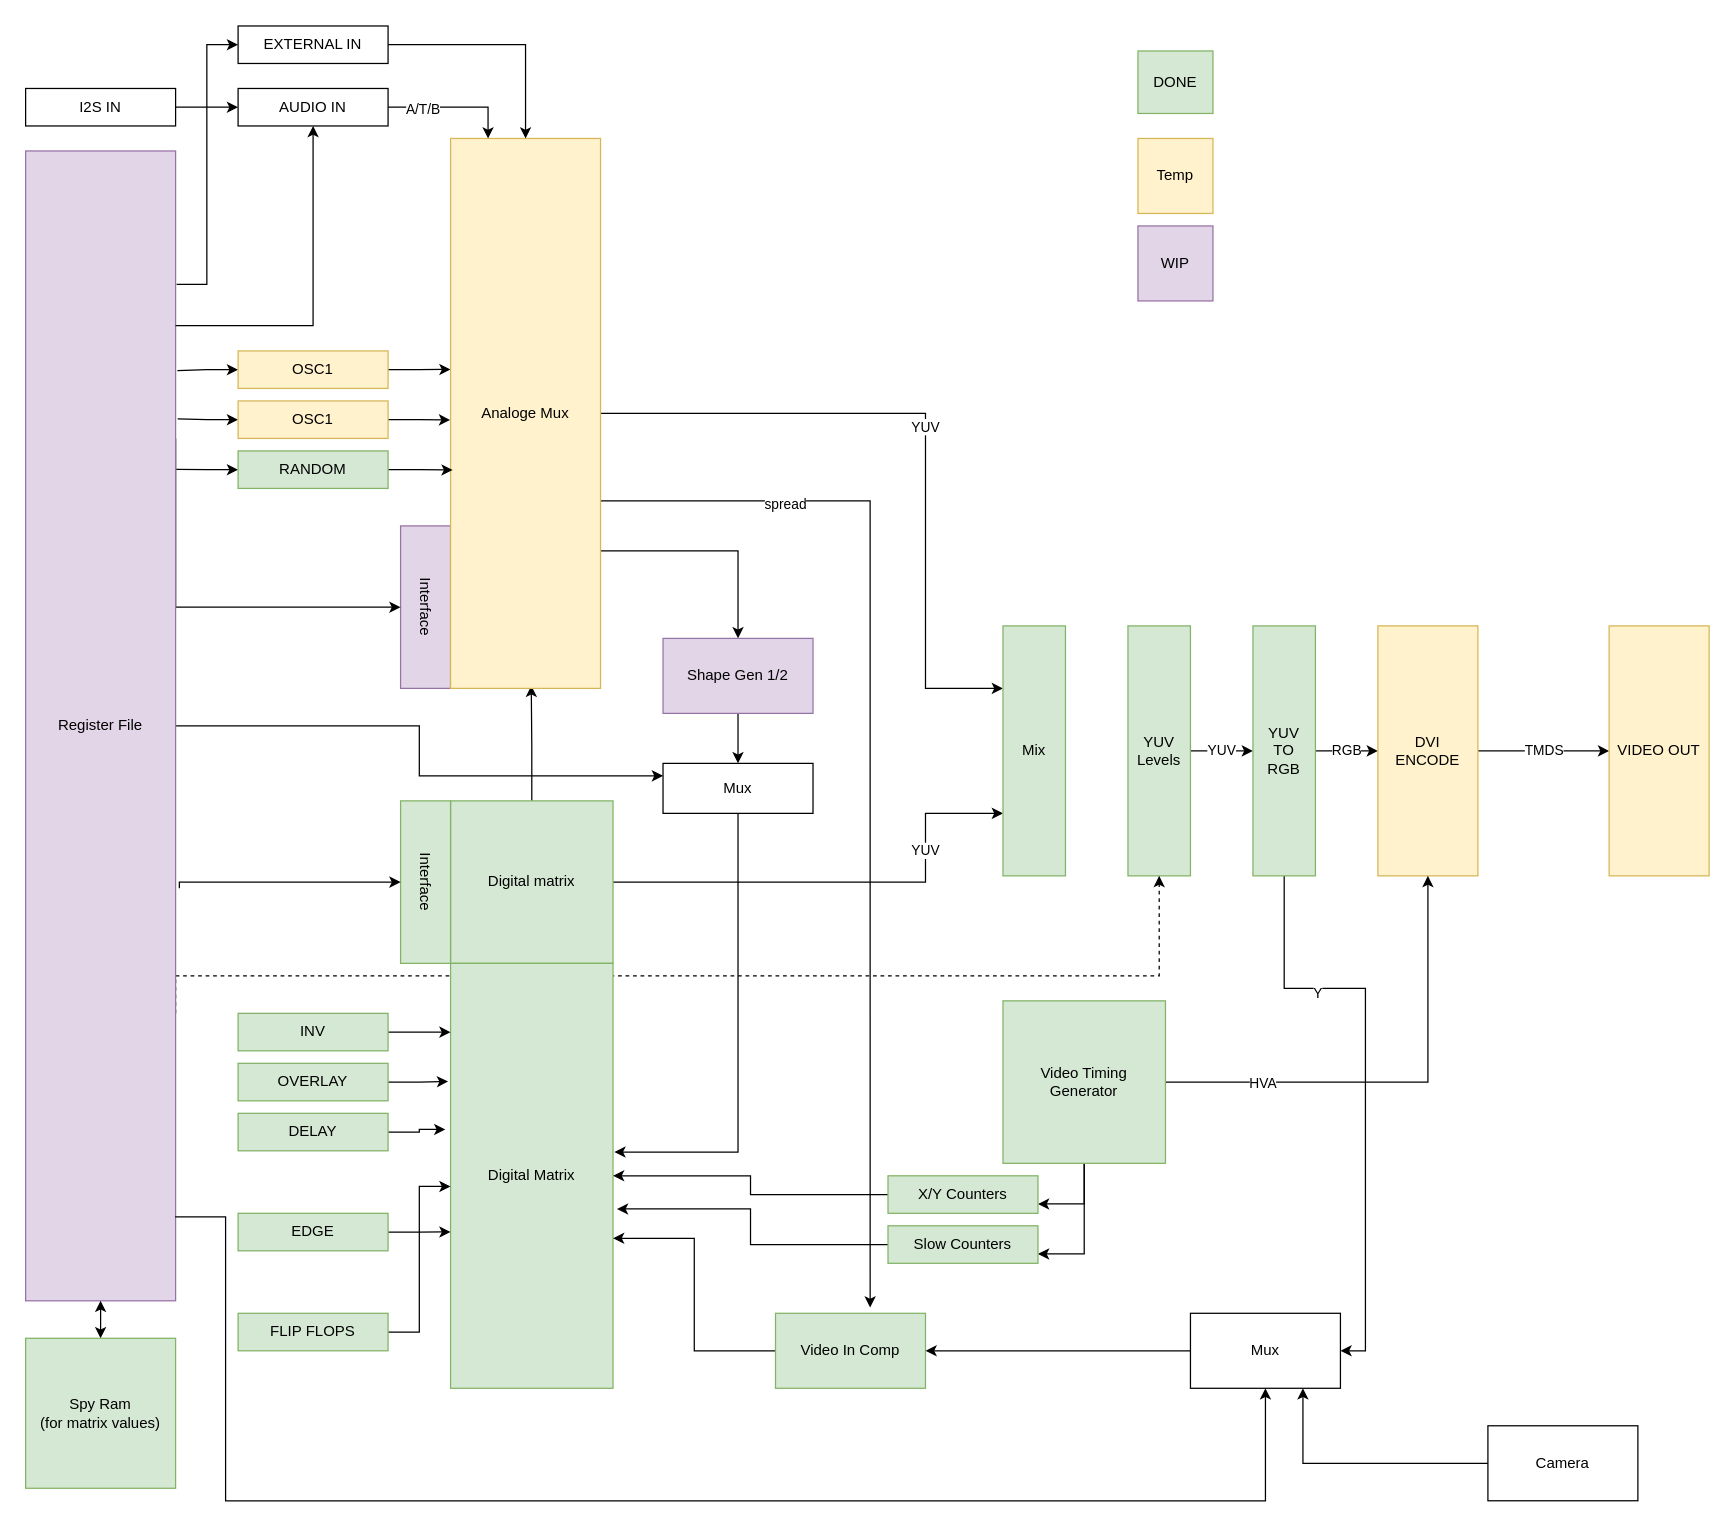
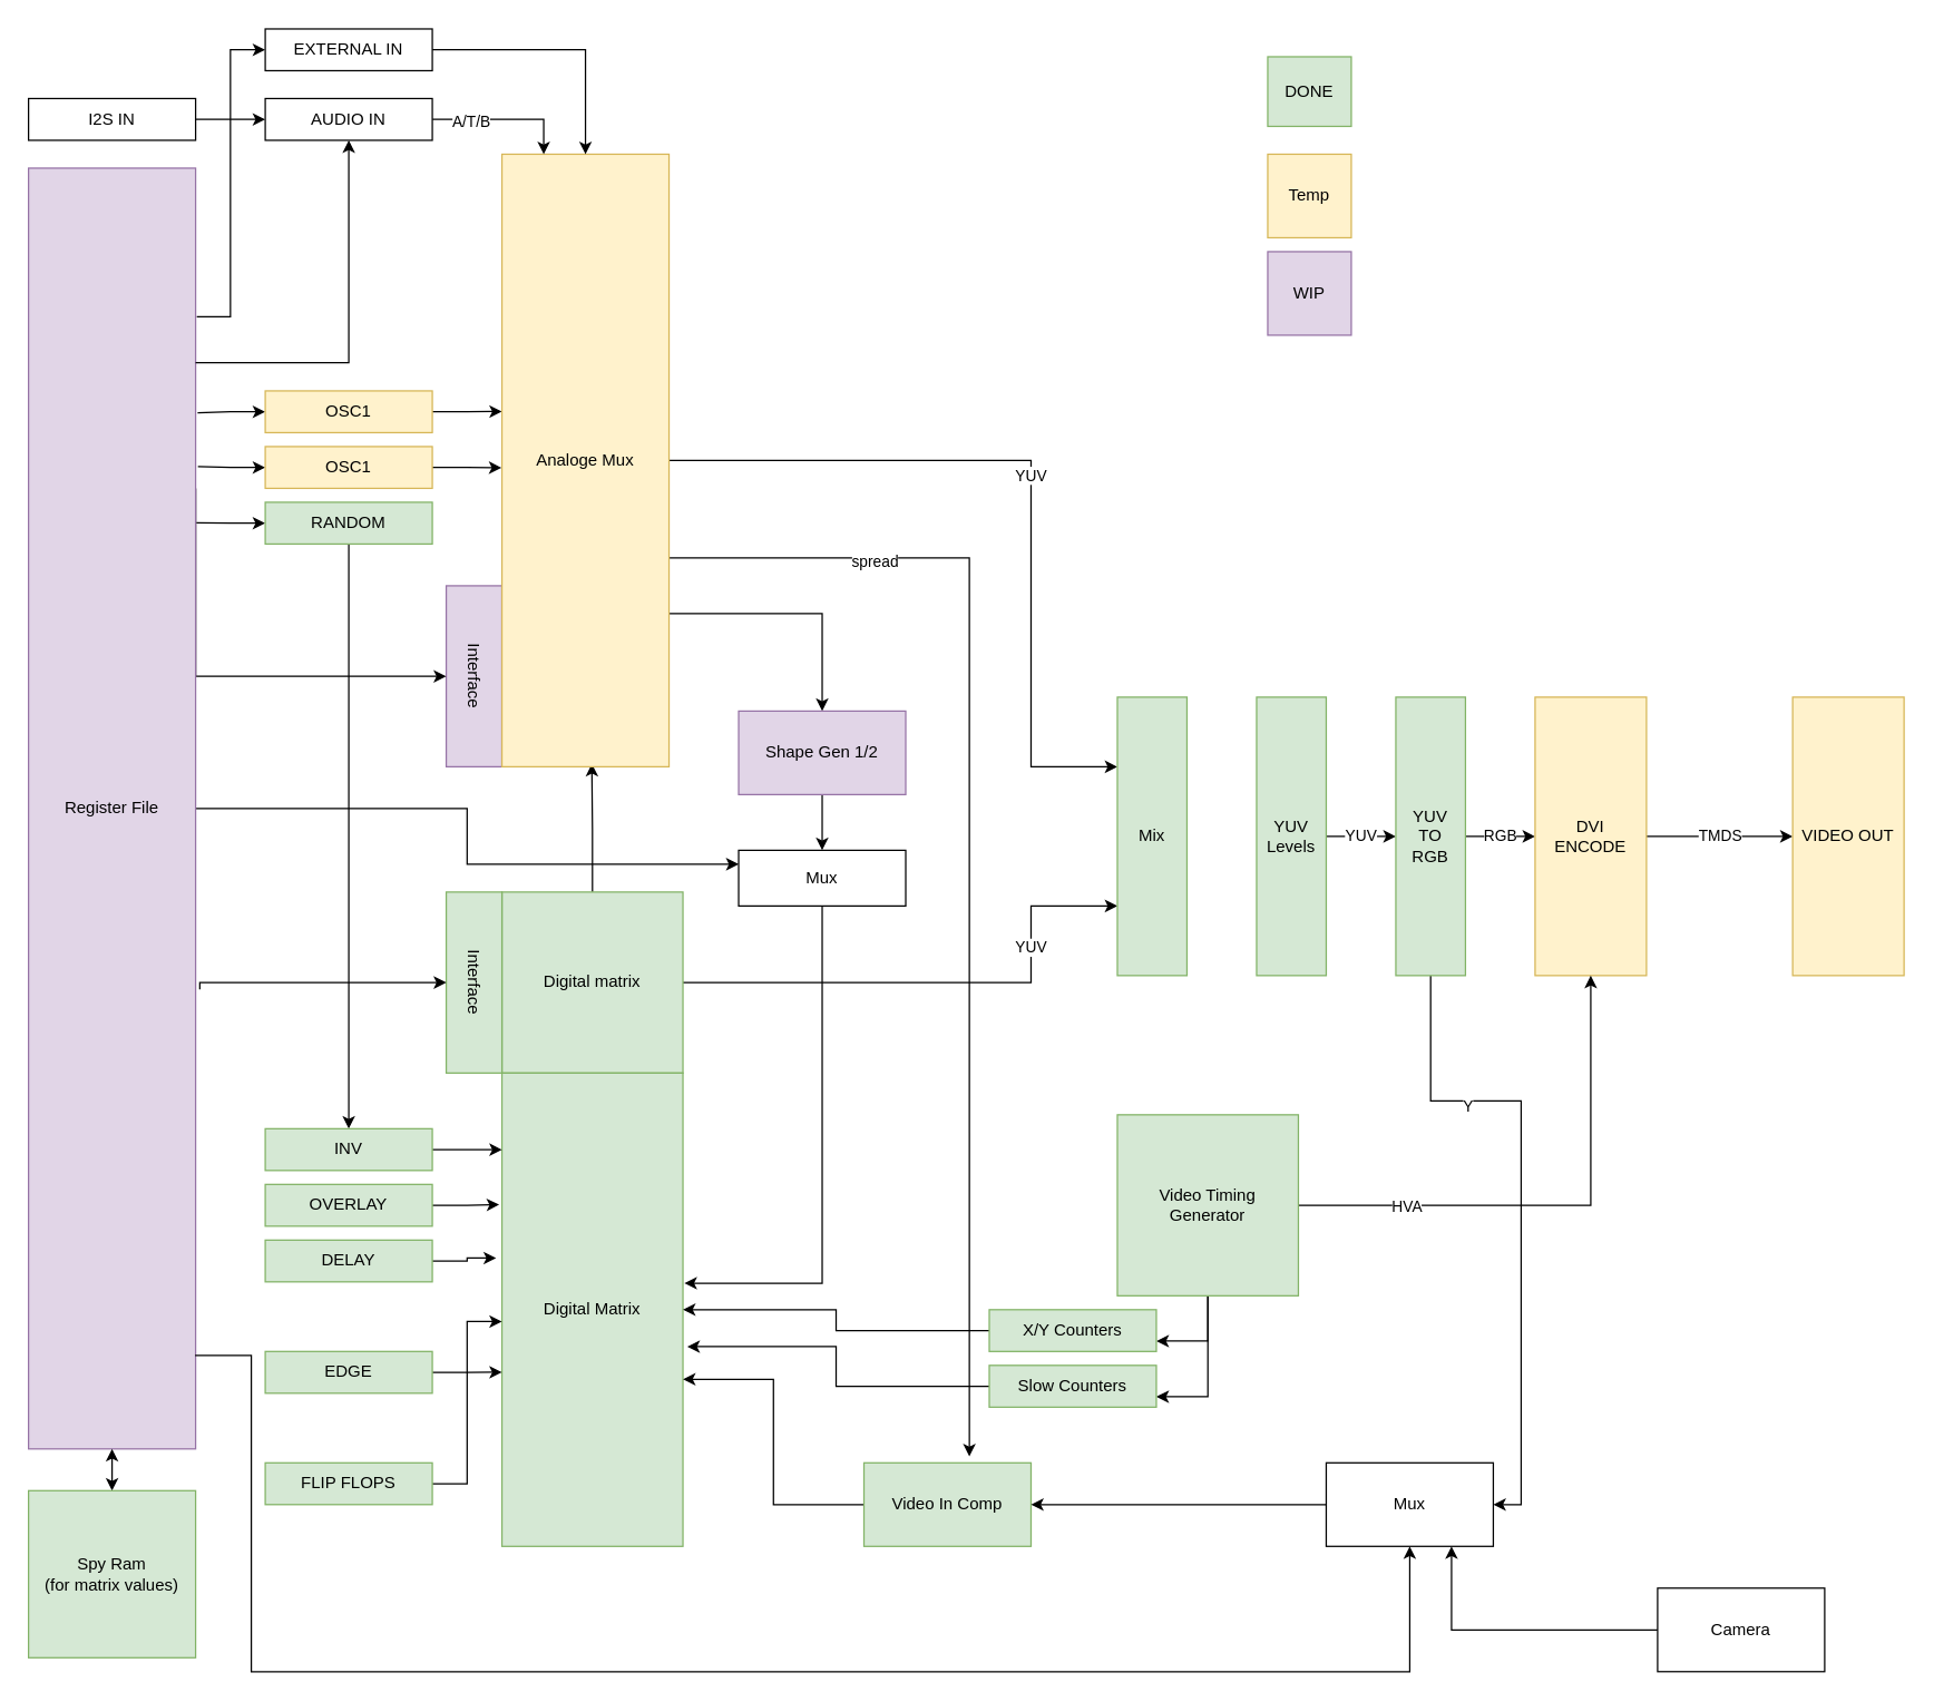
- <mxCell id="38" style="edgeStyle=orthogonalEdgeStyle;rounded=0;orthogonalLoop=1;jettySize=auto;html=1;entryX=0.014;entryY=0.603;entryDx=0;entryDy=0;entryPerimeter=0;" parent="1" source="40" target="34" edge="1"><mxGeometry relative="1" as="geometry" /></mxCell>
+ <mxCell id="38" style="edgeStyle=orthogonalEdgeStyle;rounded=0;orthogonalLoop=1;jettySize=auto;html=1;" parent="1" source="40" target="65" edge="1"><mxGeometry relative="1" as="geometry" /></mxCell>
- <mxCell id="25" style="edgeStyle=orthogonalEdgeStyle;rounded=0;orthogonalLoop=1;jettySize=auto;html=1;exitX=1;exitY=0.75;exitDx=0;exitDy=0;entryX=0.5;entryY=1;entryDx=0;entryDy=0;dashed=1;" parent="1" source="27" target="10" edge="1"><mxGeometry relative="1" as="geometry"><Array as="points"><mxPoint x="140" y="780" /><mxPoint x="927" y="780" /></Array></mxGeometry></mxCell>
